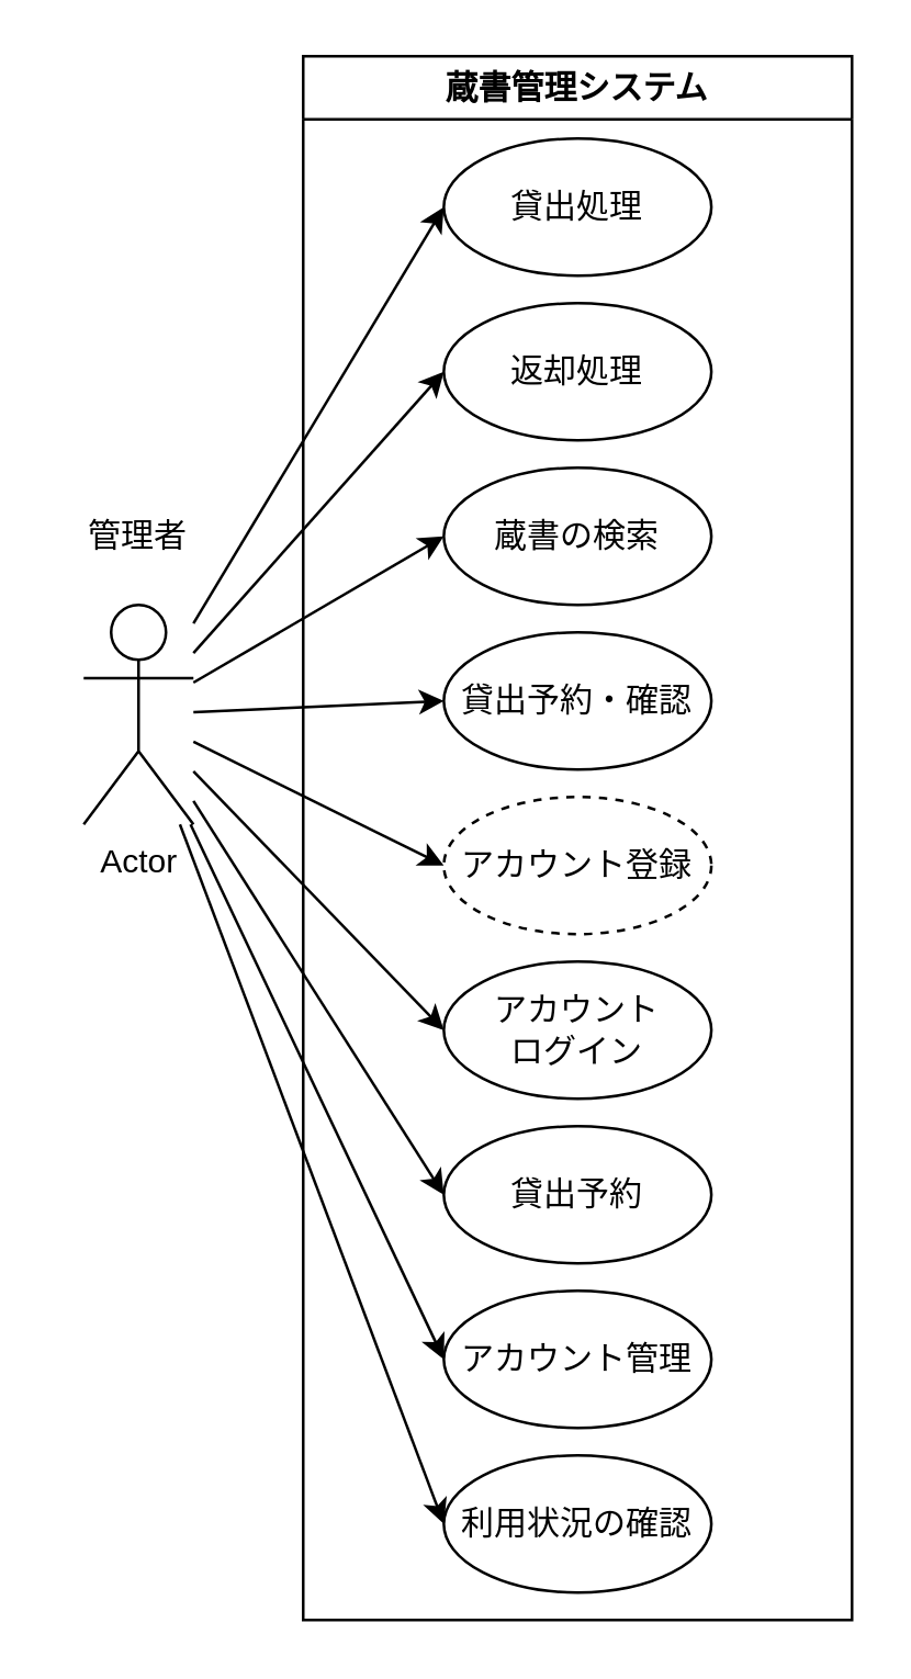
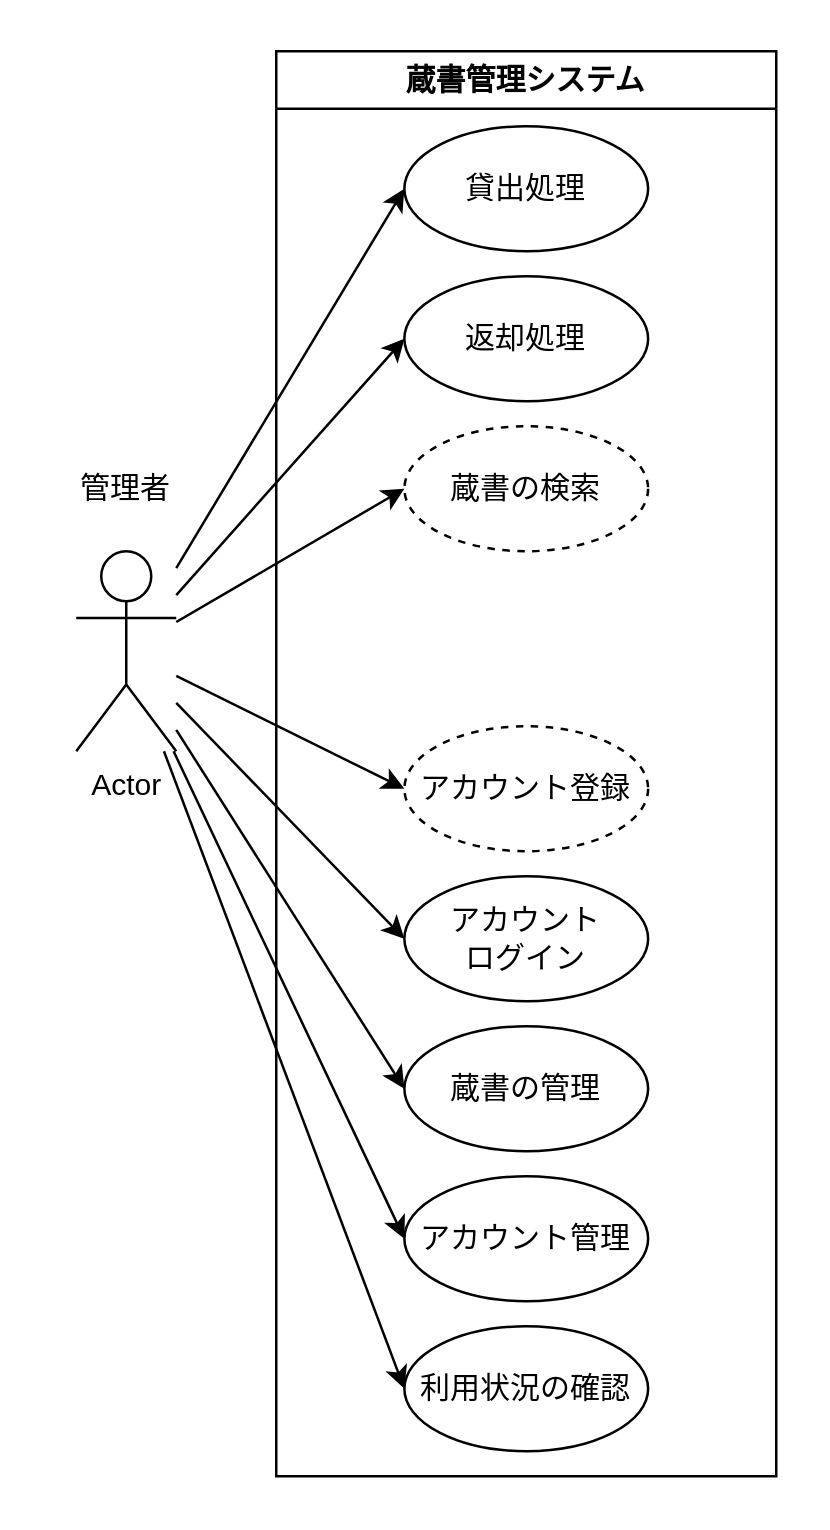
- <mxCell id="15" value="蔵書の検索" style="ellipse;whiteSpace=wrap;html=1;strokeColor=#000000;fontColor=#000000;fillColor=none;" vertex="1" parent="12"><mxGeometry x="51.25" y="150" width="97.5" height="50" as="geometry" /></mxCell>
+ <mxCell id="15" value="蔵書の検索" style="ellipse;whiteSpace=wrap;html=1;strokeColor=#000000;fontColor=#000000;fillColor=none;dashed=1;" vertex="1" parent="12"><mxGeometry x="51.25" y="150" width="97.5" height="50" as="geometry" /></mxCell>
- <mxCell id="16" value="貸出予約・確認" style="ellipse;whiteSpace=wrap;html=1;strokeColor=#000000;fontColor=#000000;fillColor=none;" vertex="1" parent="12"><mxGeometry x="51.25" y="210" width="97.5" height="50" as="geometry" /></mxCell>
- <mxCell id="5" style="edgeStyle=none;html=1;entryX=0;entryY=0.5;entryDx=0;entryDy=0;strokeColor=#000000;fontColor=#000000;" edge="1" parent="1" source="11" target="16"><mxGeometry relative="1" as="geometry" /></mxCell>
- <mxCell id="19" value="貸出予約" style="ellipse;whiteSpace=wrap;html=1;strokeColor=#000000;fontColor=#000000;fillColor=none;" vertex="1" parent="12"><mxGeometry x="51.25" y="390" width="97.5" height="50" as="geometry" /></mxCell>
+ <mxCell id="19" value="蔵書の管理" style="ellipse;whiteSpace=wrap;html=1;strokeColor=#000000;fontColor=#000000;fillColor=none;" vertex="1" parent="12"><mxGeometry x="51.25" y="390" width="97.5" height="50" as="geometry" /></mxCell>
